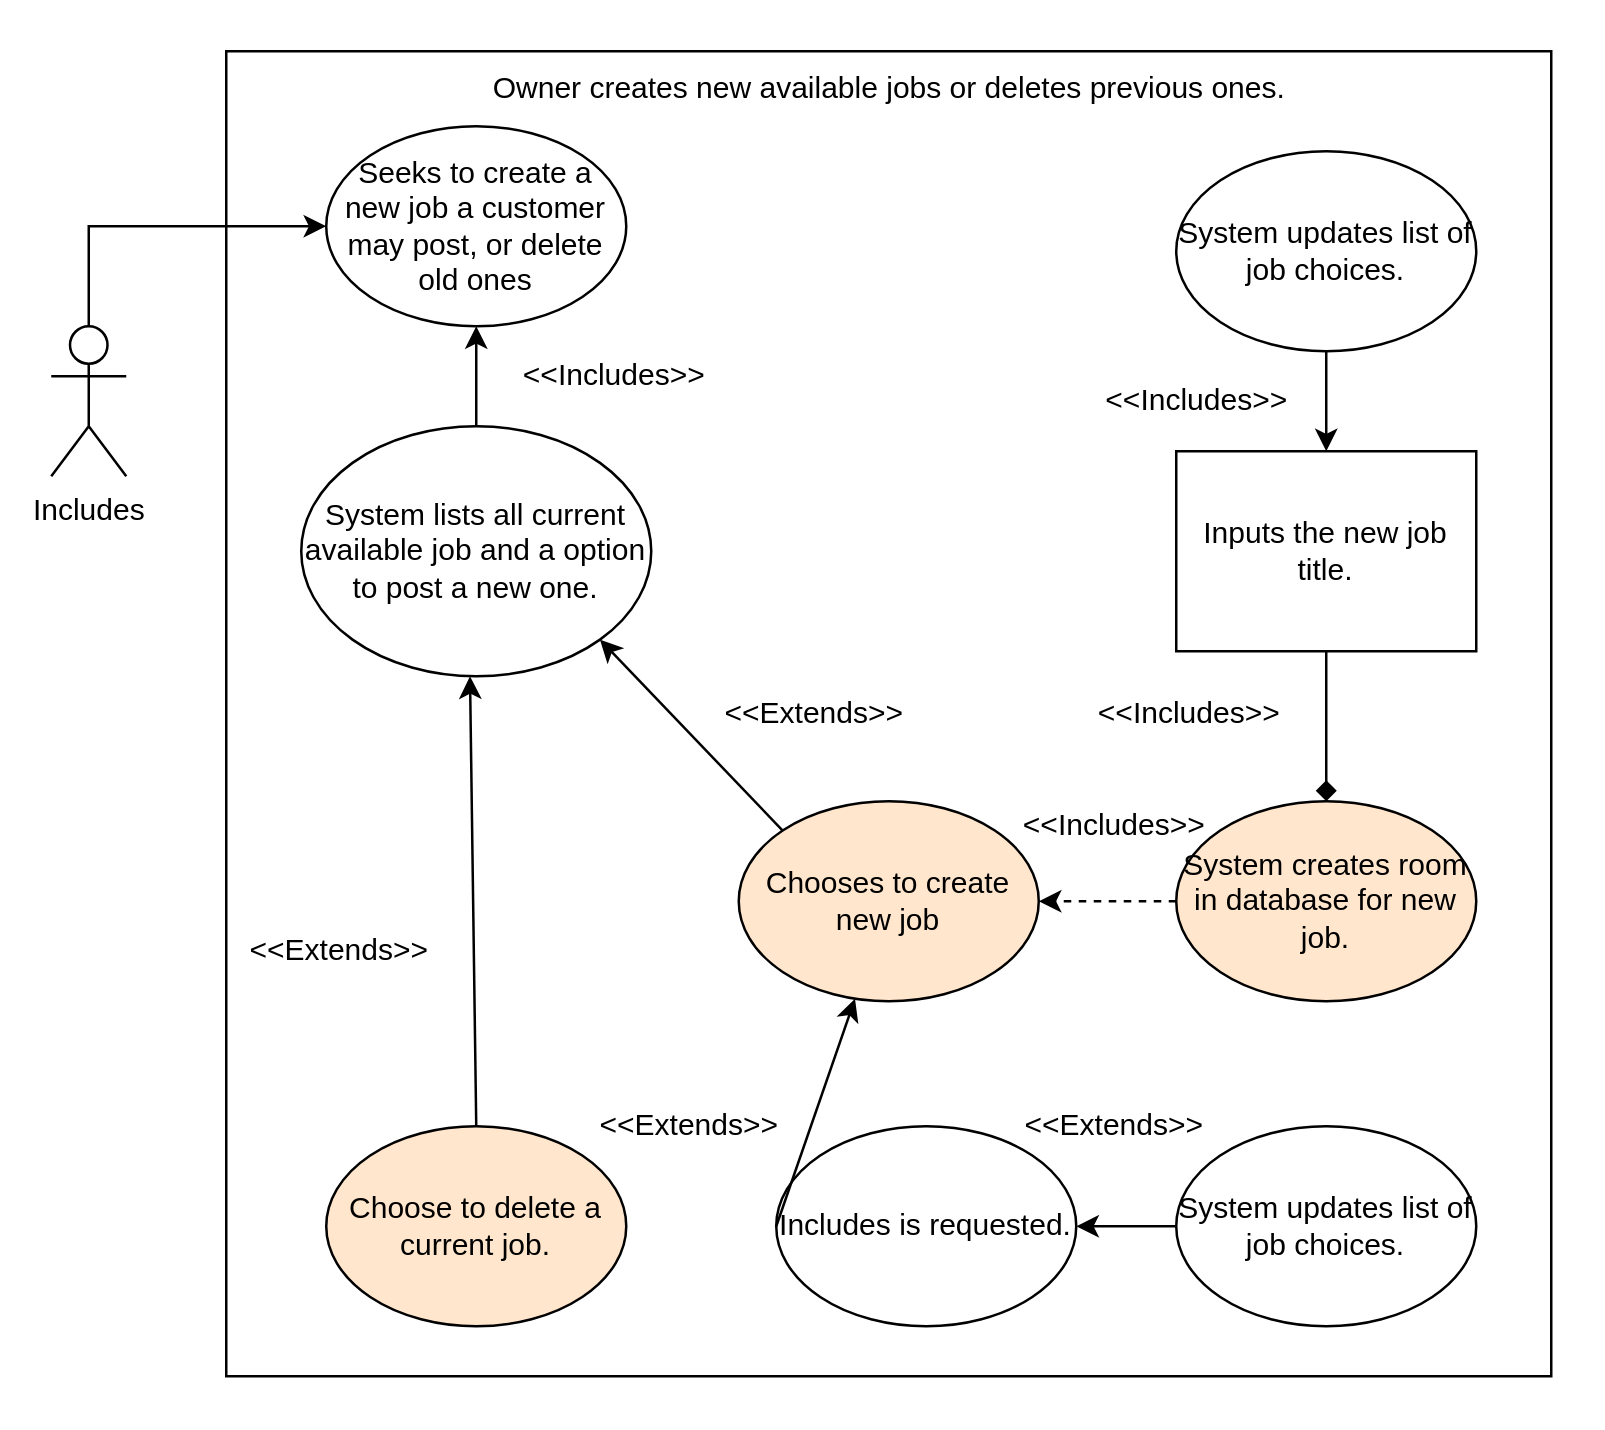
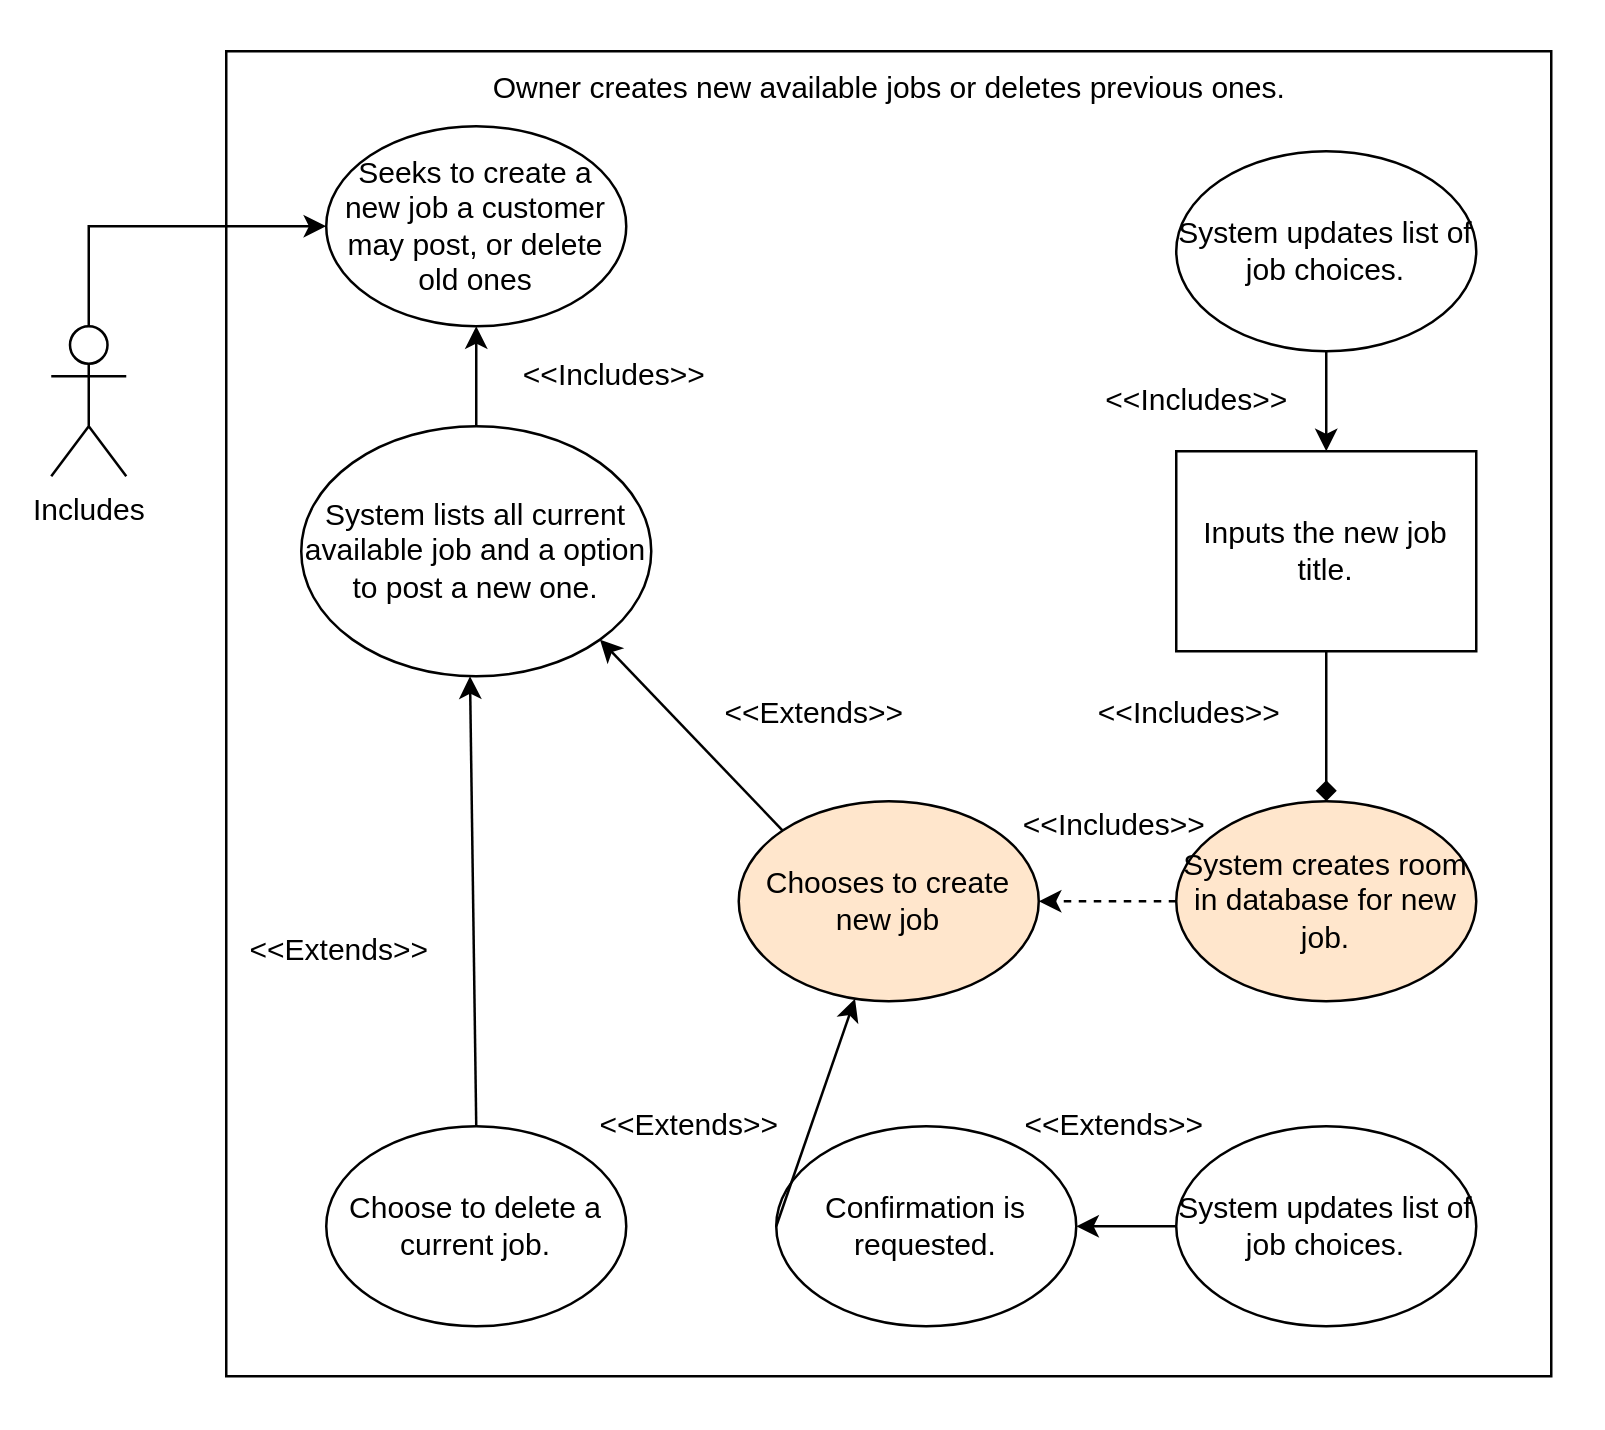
- <mxCell id="12" value="Choose to delete a current job." style="ellipse;whiteSpace=wrap;html=1;fillColor=#ffe6cc;" vertex="1" parent="1"><mxGeometry x="130" y="450" width="120" height="80" as="geometry" /></mxCell>
+ <mxCell id="12" value="Choose to delete a current job." style="ellipse;whiteSpace=wrap;html=1;" vertex="1" parent="1"><mxGeometry x="130" y="450" width="120" height="80" as="geometry" /></mxCell>
- <mxCell id="14" value="Includes is requested." style="ellipse;whiteSpace=wrap;html=1;" vertex="1" parent="1"><mxGeometry x="310" y="450" width="120" height="80" as="geometry" /></mxCell>
+ <mxCell id="14" value="Confirmation is requested." style="ellipse;whiteSpace=wrap;html=1;" vertex="1" parent="1"><mxGeometry x="310" y="450" width="120" height="80" as="geometry" /></mxCell>
